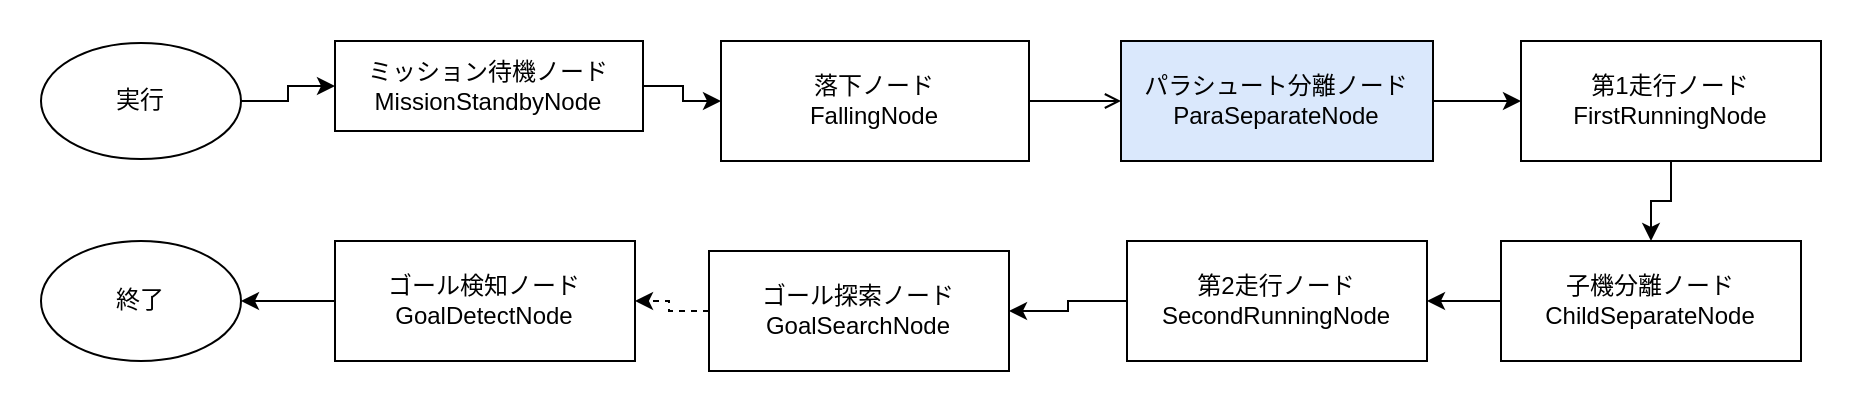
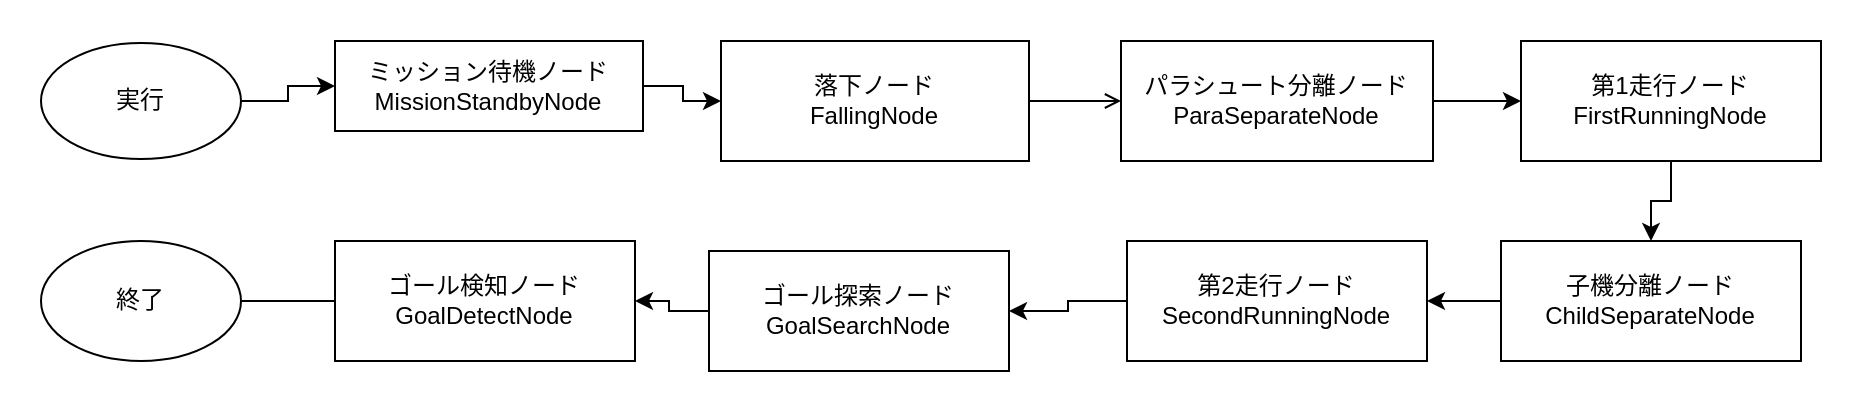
- <mxCell id="7" value="パラシュート分離ノード&lt;br&gt;ParaSeparateNode" style="rounded=0;whiteSpace=wrap;html=1;fillColor=#dae8fc;" parent="1" vertex="1"><mxGeometry x="560" y="20" width="156" height="60" as="geometry" /></mxCell>
+ <mxCell id="7" value="パラシュート分離ノード&lt;br&gt;ParaSeparateNode" style="rounded=0;whiteSpace=wrap;html=1;" parent="1" vertex="1"><mxGeometry x="560" y="20" width="156" height="60" as="geometry" /></mxCell>
- <mxCell id="14" value="" style="edgeStyle=orthogonalEdgeStyle;rounded=0;orthogonalLoop=1;jettySize=auto;html=1;" parent="1" source="15" target="16" edge="1"><mxGeometry relative="1" as="geometry" /></mxCell>
+ <mxCell id="14" value="" style="edgeStyle=orthogonalEdgeStyle;rounded=0;orthogonalLoop=1;jettySize=auto;html=1;endArrow=none;" parent="1" source="15" target="16" edge="1"><mxGeometry relative="1" as="geometry" /></mxCell>
- <mxCell id="19" value="" style="edgeStyle=orthogonalEdgeStyle;rounded=0;orthogonalLoop=1;jettySize=auto;html=1;dashed=1;" parent="1" source="20" target="15" edge="1"><mxGeometry relative="1" as="geometry" /></mxCell>
+ <mxCell id="19" value="" style="edgeStyle=orthogonalEdgeStyle;rounded=0;orthogonalLoop=1;jettySize=auto;html=1;" parent="1" source="20" target="15" edge="1"><mxGeometry relative="1" as="geometry" /></mxCell>
